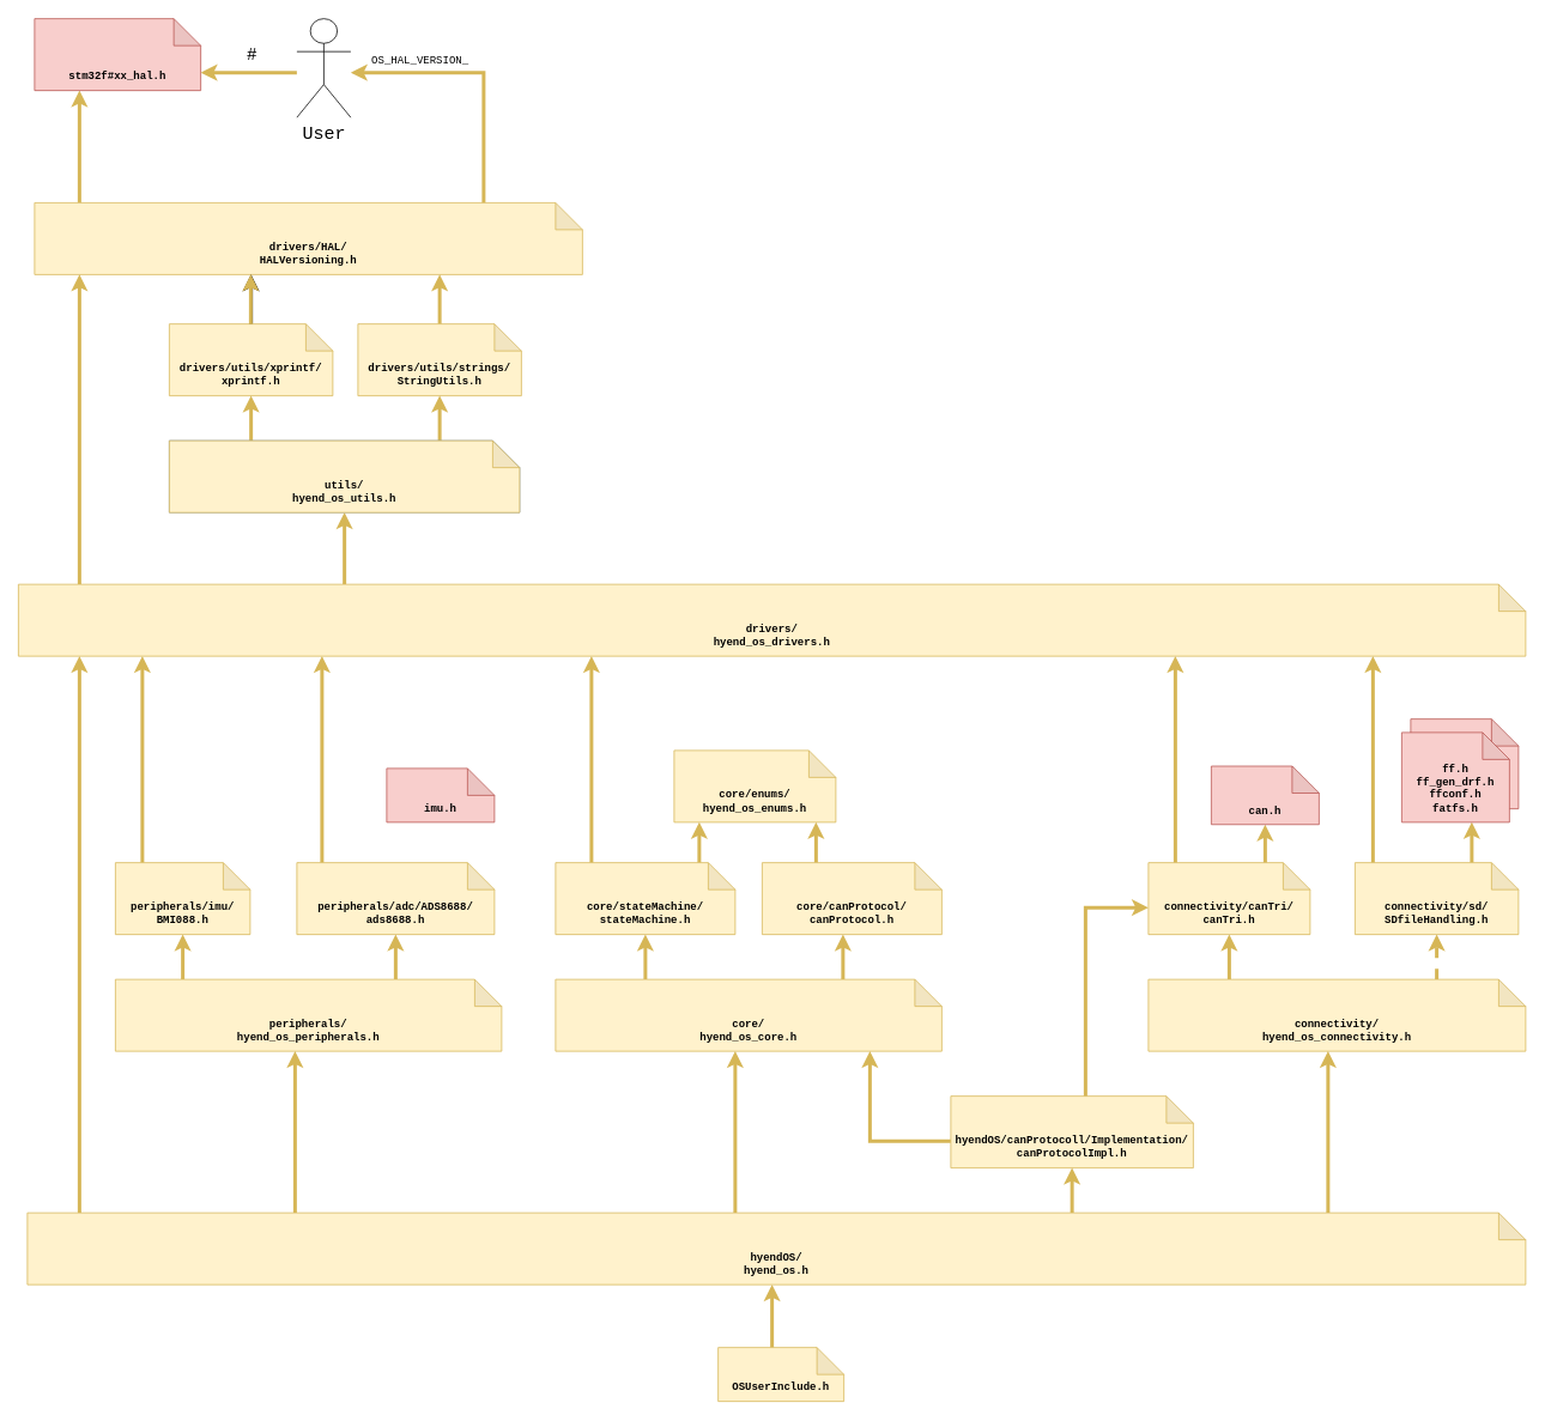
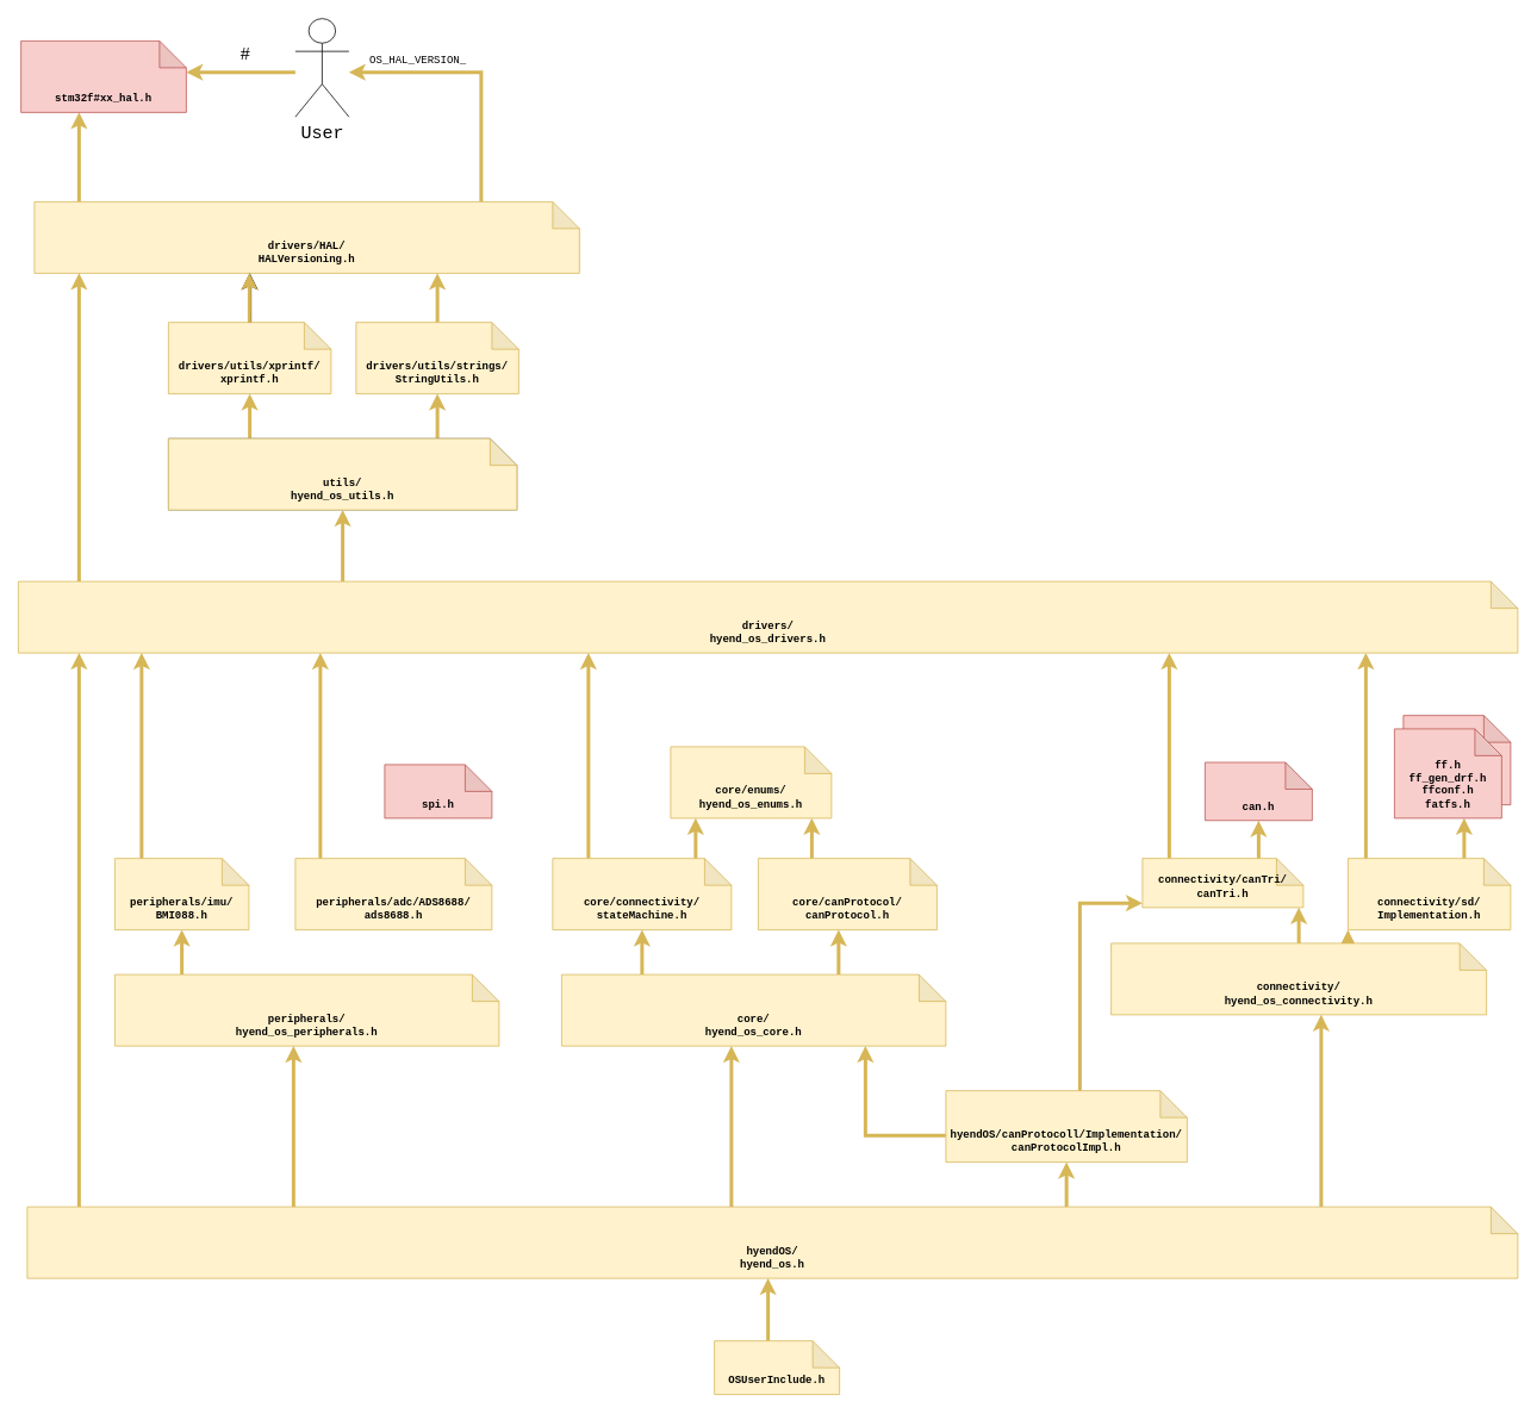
- <mxCell id="35" value="stm32f#xx_hal.h" style="shape=note;whiteSpace=wrap;html=1;backgroundOutline=1;darkOpacity=0.05;fillColor=#f8cecc;strokeColor=#b85450;verticalAlign=bottom;fontSize=12;fontFamily=Courier New;fontStyle=1;spacingBottom=6;" parent="1" vertex="1"><mxGeometry x="38" y="20" width="185" height="80" as="geometry" /></mxCell>
+ <mxCell id="35" value="stm32f#xx_hal.h" style="shape=note;whiteSpace=wrap;html=1;backgroundOutline=1;darkOpacity=0.05;fillColor=#f8cecc;strokeColor=#b85450;verticalAlign=bottom;fontSize=12;fontFamily=Courier New;fontStyle=1;spacingBottom=6;" parent="1" vertex="1"><mxGeometry x="23" y="45" width="185" height="80" as="geometry" /></mxCell>
- <mxCell id="40" value="imu.h" style="shape=note;whiteSpace=wrap;html=1;backgroundOutline=1;darkOpacity=0.05;fillColor=#f8cecc;strokeColor=#b85450;verticalAlign=bottom;fontSize=12;fontFamily=Courier New;fontStyle=1;spacingBottom=6;" parent="1" vertex="1"><mxGeometry x="430" y="855" width="120" height="60" as="geometry" /></mxCell>
+ <mxCell id="40" value="spi.h" style="shape=note;whiteSpace=wrap;html=1;backgroundOutline=1;darkOpacity=0.05;fillColor=#f8cecc;strokeColor=#b85450;verticalAlign=bottom;fontSize=12;fontFamily=Courier New;fontStyle=1;spacingBottom=6;" parent="1" vertex="1"><mxGeometry x="430" y="855" width="120" height="60" as="geometry" /></mxCell>
- <mxCell id="31" value="connectivity/canTri/&lt;br&gt;canTri.h" style="shape=note;whiteSpace=wrap;html=1;backgroundOutline=1;darkOpacity=0.05;fillColor=#fff2cc;strokeColor=#d6b656;verticalAlign=bottom;fontSize=12;fontFamily=Courier New;fontStyle=1;spacingBottom=6;" parent="1" vertex="1"><mxGeometry x="1278" y="960" width="180" height="80" as="geometry" /></mxCell>
+ <mxCell id="31" value="connectivity/canTri/&lt;br&gt;canTri.h" style="shape=note;whiteSpace=wrap;html=1;backgroundOutline=1;darkOpacity=0.05;fillColor=#fff2cc;strokeColor=#d6b656;verticalAlign=bottom;fontSize=12;fontFamily=Courier New;fontStyle=1;spacingBottom=6;" parent="1" vertex="1"><mxGeometry x="1278" y="960" width="180" height="55" as="geometry" /></mxCell>
- <mxCell id="12" value="core/stateMachine/&lt;br&gt;stateMachine.h" style="shape=note;whiteSpace=wrap;html=1;backgroundOutline=1;darkOpacity=0.05;fillColor=#fff2cc;strokeColor=#d6b656;verticalAlign=bottom;fontSize=12;fontFamily=Courier New;fontStyle=1;spacingBottom=6;" parent="1" vertex="1"><mxGeometry x="618" y="960" width="200" height="80" as="geometry" /></mxCell>
+ <mxCell id="12" value="core/connectivity/&lt;br&gt;stateMachine.h" style="shape=note;whiteSpace=wrap;html=1;backgroundOutline=1;darkOpacity=0.05;fillColor=#fff2cc;strokeColor=#d6b656;verticalAlign=bottom;fontSize=12;fontFamily=Courier New;fontStyle=1;spacingBottom=6;" parent="1" vertex="1"><mxGeometry x="618" y="960" width="200" height="80" as="geometry" /></mxCell>
- <mxCell id="34" value="connectivity/sd/&lt;br&gt;SDfileHandling.h" style="shape=note;whiteSpace=wrap;html=1;backgroundOutline=1;darkOpacity=0.05;fillColor=#fff2cc;strokeColor=#d6b656;verticalAlign=bottom;fontSize=12;fontFamily=Courier New;fontStyle=1;spacingBottom=6;" parent="1" vertex="1"><mxGeometry x="1508" y="960" width="182" height="80" as="geometry" /></mxCell>
+ <mxCell id="34" value="connectivity/sd/&lt;br&gt;Implementation.h" style="shape=note;whiteSpace=wrap;html=1;backgroundOutline=1;darkOpacity=0.05;fillColor=#fff2cc;strokeColor=#d6b656;verticalAlign=bottom;fontSize=12;fontFamily=Courier New;fontStyle=1;spacingBottom=6;" parent="1" vertex="1"><mxGeometry x="1508" y="960" width="182" height="80" as="geometry" /></mxCell>
- <mxCell id="8" style="edgeStyle=orthogonalEdgeStyle;rounded=0;orthogonalLoop=1;jettySize=auto;html=1;strokeWidth=4;fillColor=#fff2cc;strokeColor=#d6b656;" parent="1" source="9" target="22" edge="1"><mxGeometry relative="1" as="geometry"><Array as="points"><mxPoint x="440" y="1060" /><mxPoint x="440" y="1060" /></Array></mxGeometry></mxCell>
- <mxCell id="6" value="core/&lt;br&gt;hyend_os_core.h" style="shape=note;whiteSpace=wrap;html=1;backgroundOutline=1;darkOpacity=0.05;fillColor=#fff2cc;strokeColor=#d6b656;verticalAlign=bottom;fontSize=12;fontFamily=Courier New;fontStyle=1;spacingBottom=6;" parent="1" vertex="1"><mxGeometry x="618" y="1090" width="430" height="80" as="geometry" /></mxCell>
+ <mxCell id="6" value="core/&lt;br&gt;hyend_os_core.h" style="shape=note;whiteSpace=wrap;html=1;backgroundOutline=1;darkOpacity=0.05;fillColor=#fff2cc;strokeColor=#d6b656;verticalAlign=bottom;fontSize=12;fontFamily=Courier New;fontStyle=1;spacingBottom=6;" parent="1" vertex="1"><mxGeometry x="628" y="1090" width="430" height="80" as="geometry" /></mxCell>
- <mxCell id="20" value="connectivity/&lt;br&gt;hyend_os_connectivity.h" style="shape=note;whiteSpace=wrap;html=1;backgroundOutline=1;darkOpacity=0.05;fillColor=#fff2cc;strokeColor=#d6b656;verticalAlign=bottom;fontSize=12;fontFamily=Courier New;fontStyle=1;spacingBottom=6;" parent="1" vertex="1"><mxGeometry x="1278" y="1090" width="420" height="80" as="geometry" /></mxCell>
+ <mxCell id="20" value="connectivity/&lt;br&gt;hyend_os_connectivity.h" style="shape=note;whiteSpace=wrap;html=1;backgroundOutline=1;darkOpacity=0.05;fillColor=#fff2cc;strokeColor=#d6b656;verticalAlign=bottom;fontSize=12;fontFamily=Courier New;fontStyle=1;spacingBottom=6;" parent="1" vertex="1"><mxGeometry x="1243" y="1055" width="420" height="80" as="geometry" /></mxCell>
